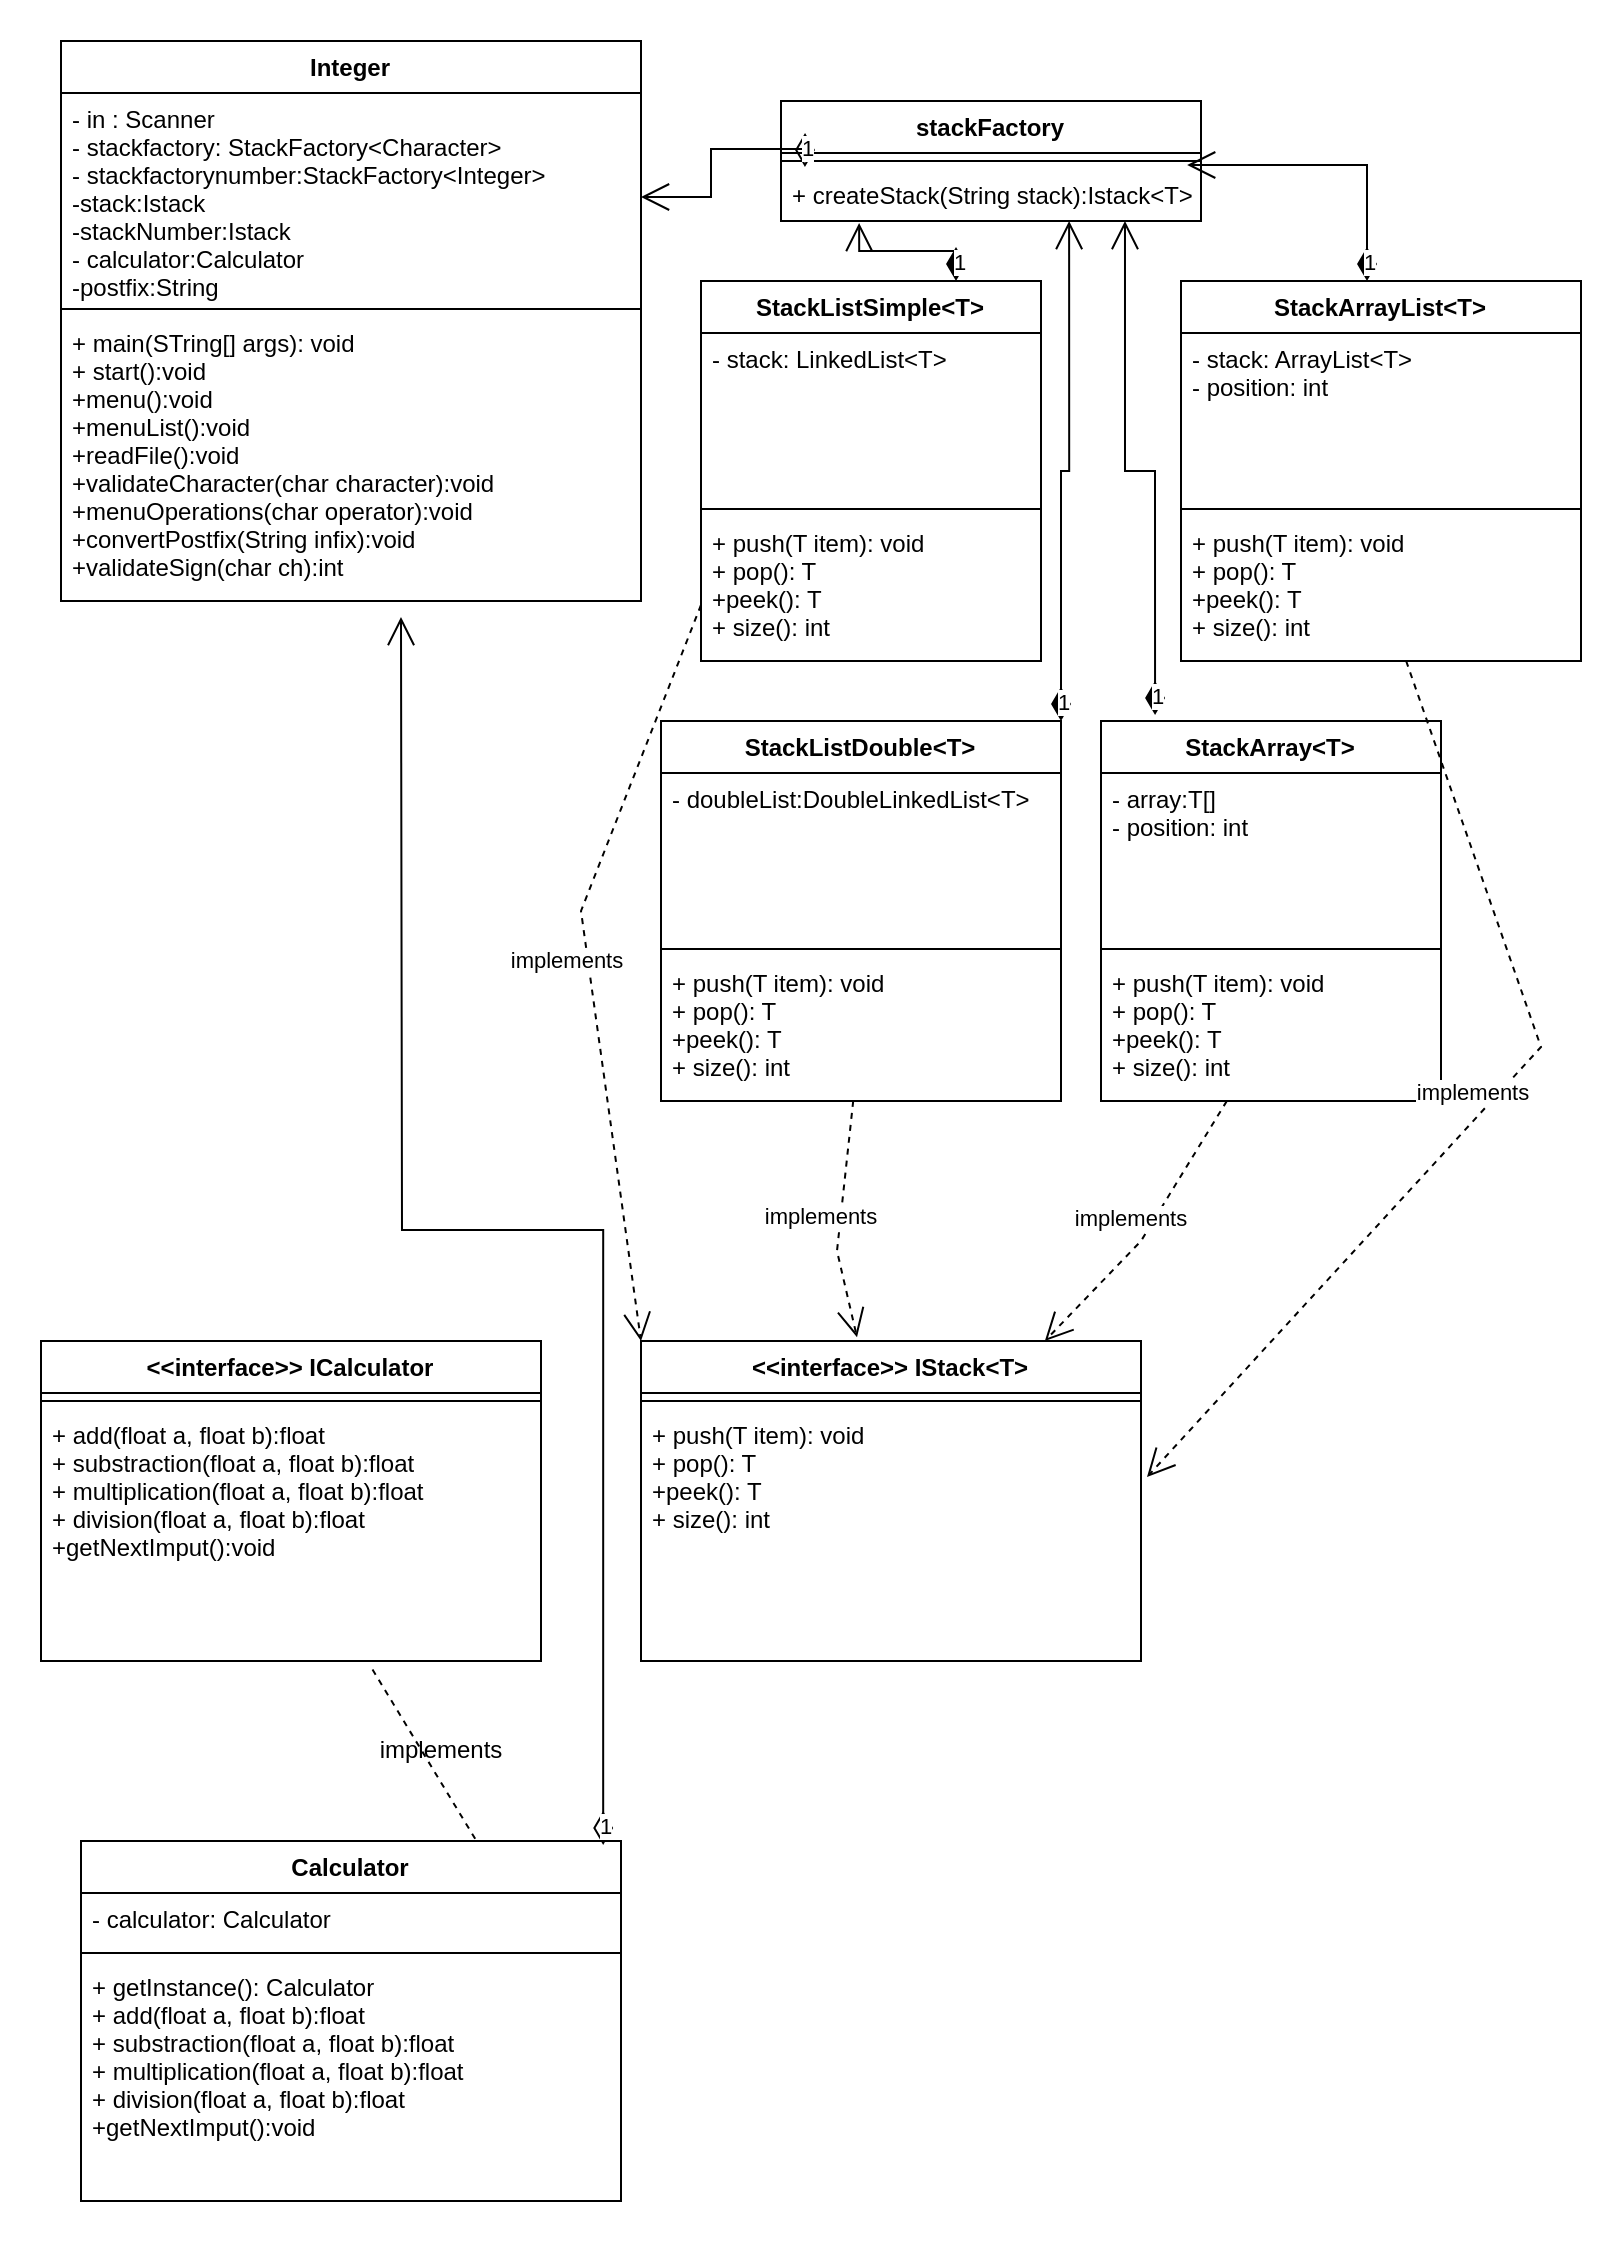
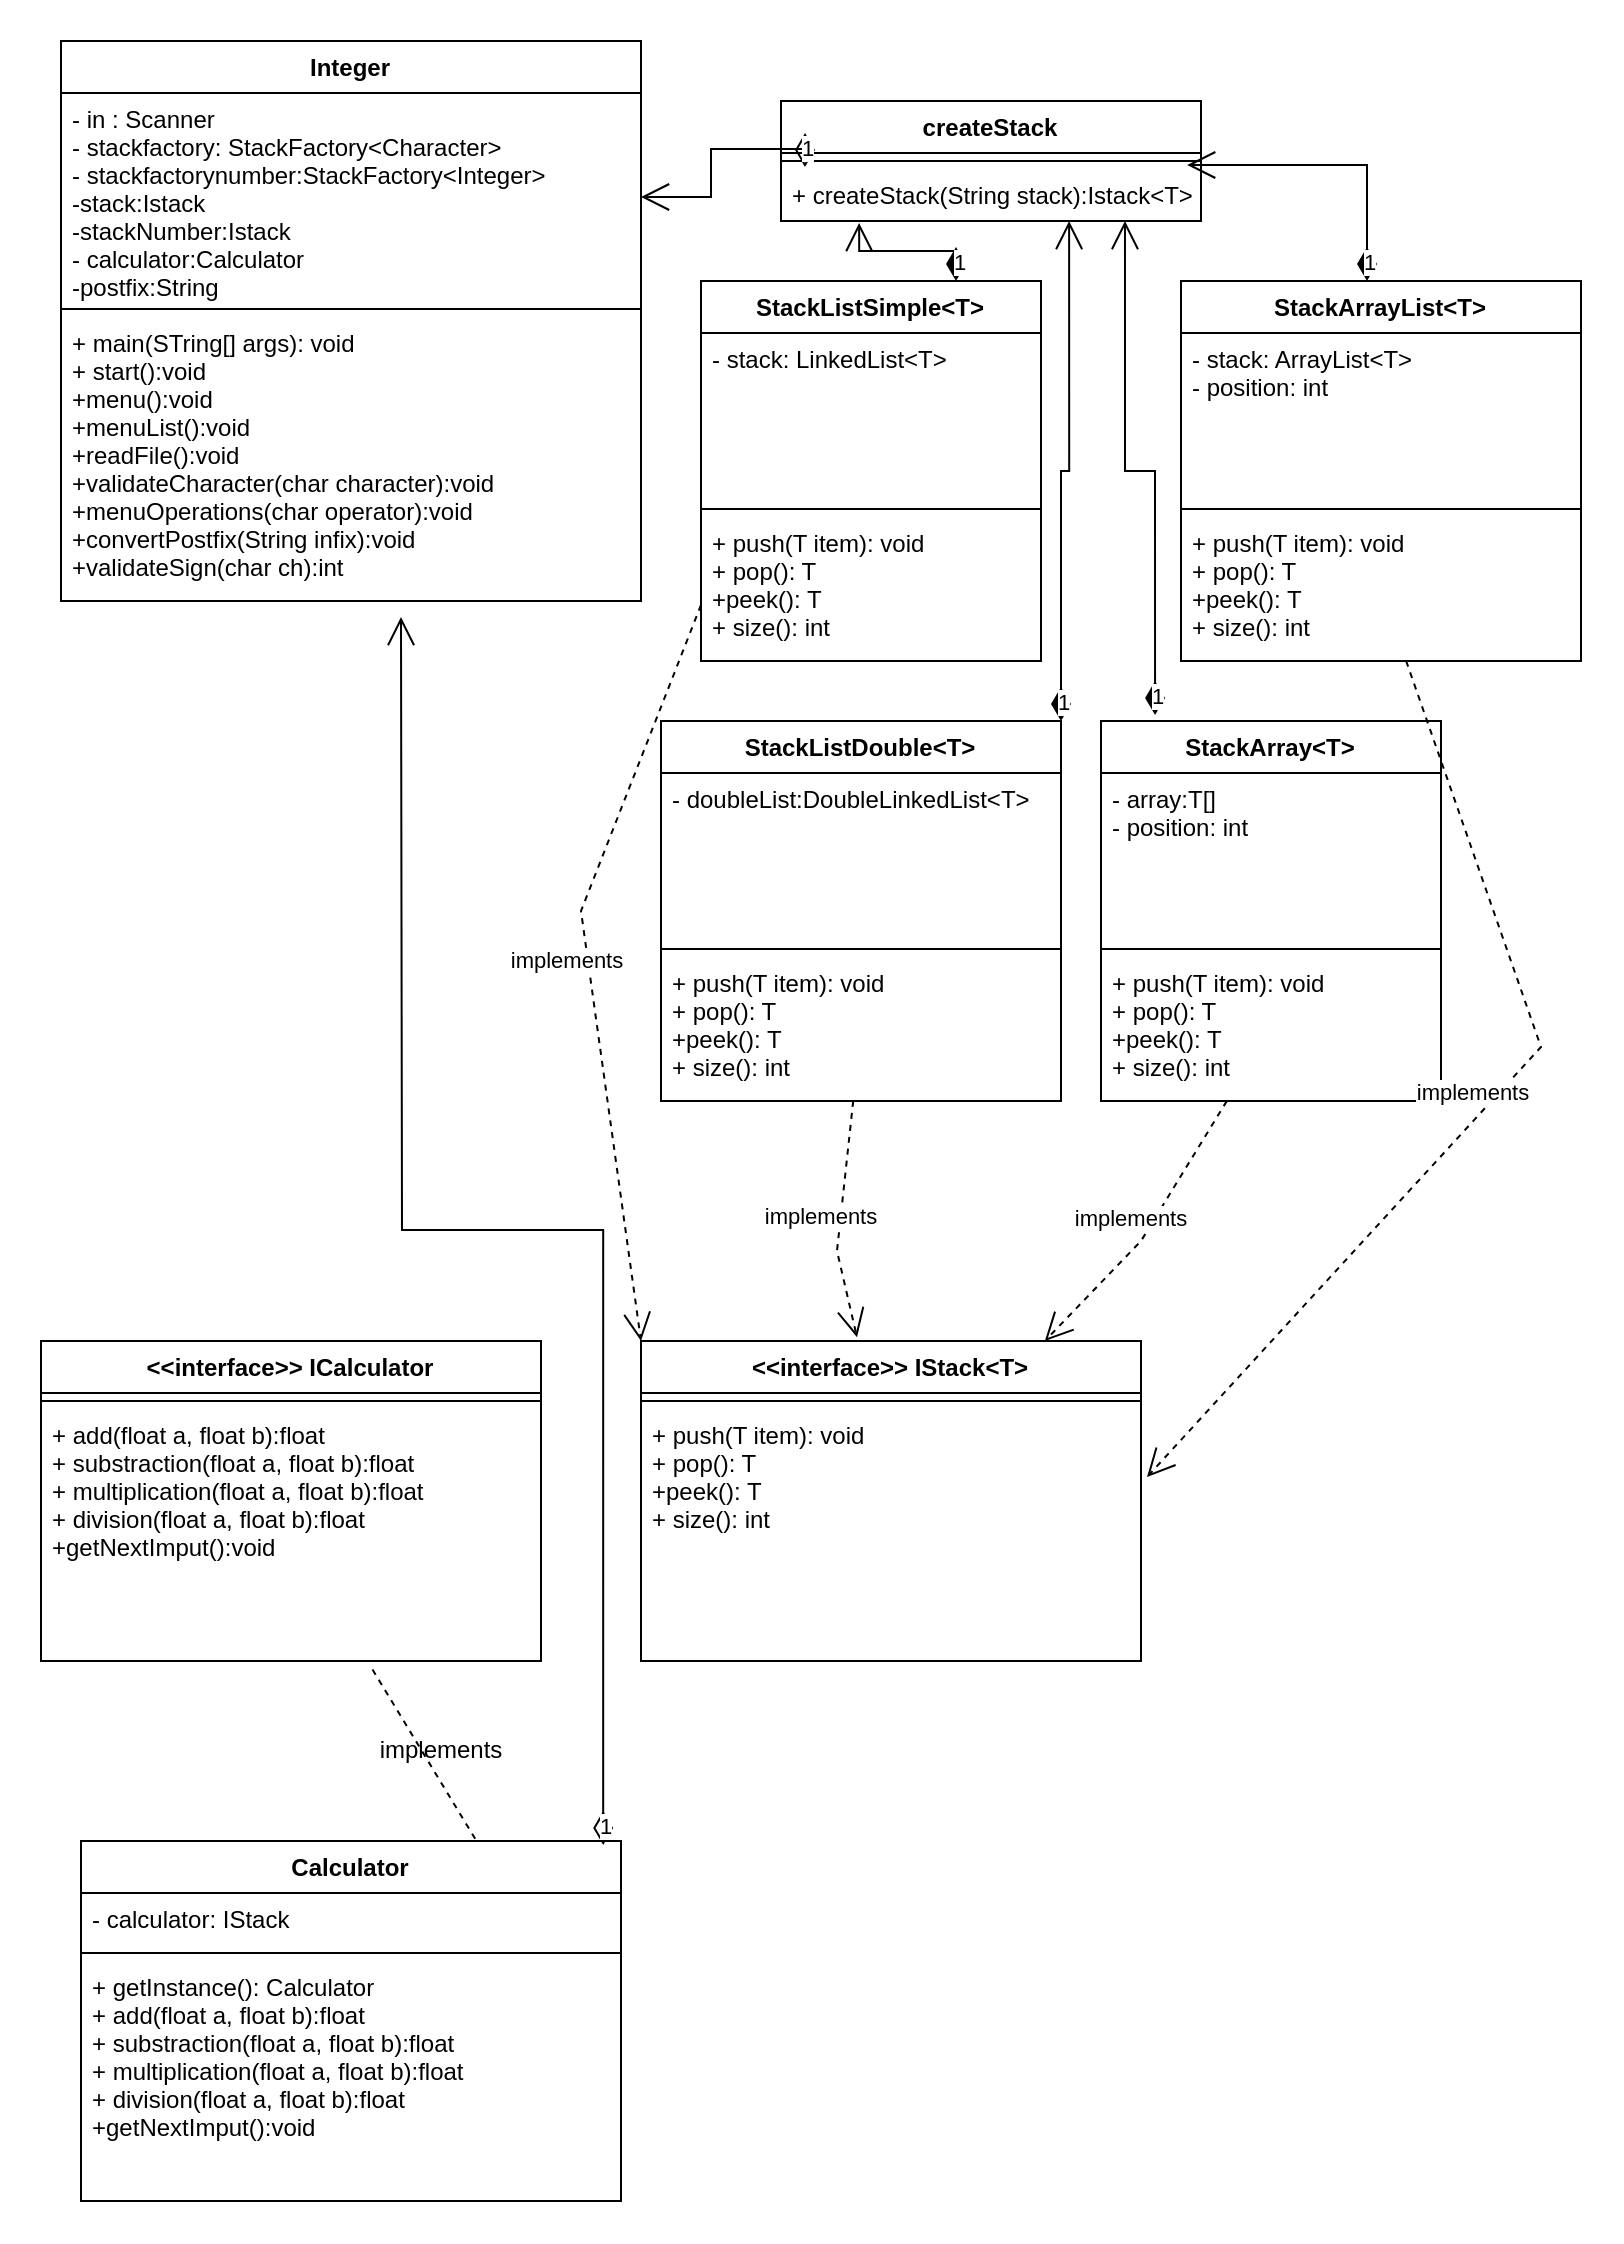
- <mxCell id="6" value="stackFactory" style="swimlane;fontStyle=1;align=center;verticalAlign=top;childLayout=stackLayout;horizontal=1;startSize=26;horizontalStack=0;resizeParent=1;resizeParentMax=0;resizeLast=0;collapsible=1;marginBottom=0;" vertex="1" parent="1"><mxGeometry x="390" y="50" width="210" height="60" as="geometry" /></mxCell>
+ <mxCell id="6" value="createStack" style="swimlane;fontStyle=1;align=center;verticalAlign=top;childLayout=stackLayout;horizontal=1;startSize=26;horizontalStack=0;resizeParent=1;resizeParentMax=0;resizeLast=0;collapsible=1;marginBottom=0;" vertex="1" parent="1"><mxGeometry x="390" y="50" width="210" height="60" as="geometry" /></mxCell>
- <mxCell id="16" value="- calculator: Calculator" style="text;strokeColor=none;fillColor=none;align=left;verticalAlign=top;spacingLeft=4;spacingRight=4;overflow=hidden;rotatable=0;points=[[0,0.5],[1,0.5]];portConstraint=eastwest;" vertex="1" parent="15"><mxGeometry y="26" width="270" height="26" as="geometry" /></mxCell>
+ <mxCell id="16" value="- calculator: IStack" style="text;strokeColor=none;fillColor=none;align=left;verticalAlign=top;spacingLeft=4;spacingRight=4;overflow=hidden;rotatable=0;points=[[0,0.5],[1,0.5]];portConstraint=eastwest;" vertex="1" parent="15"><mxGeometry y="26" width="270" height="26" as="geometry" /></mxCell>
